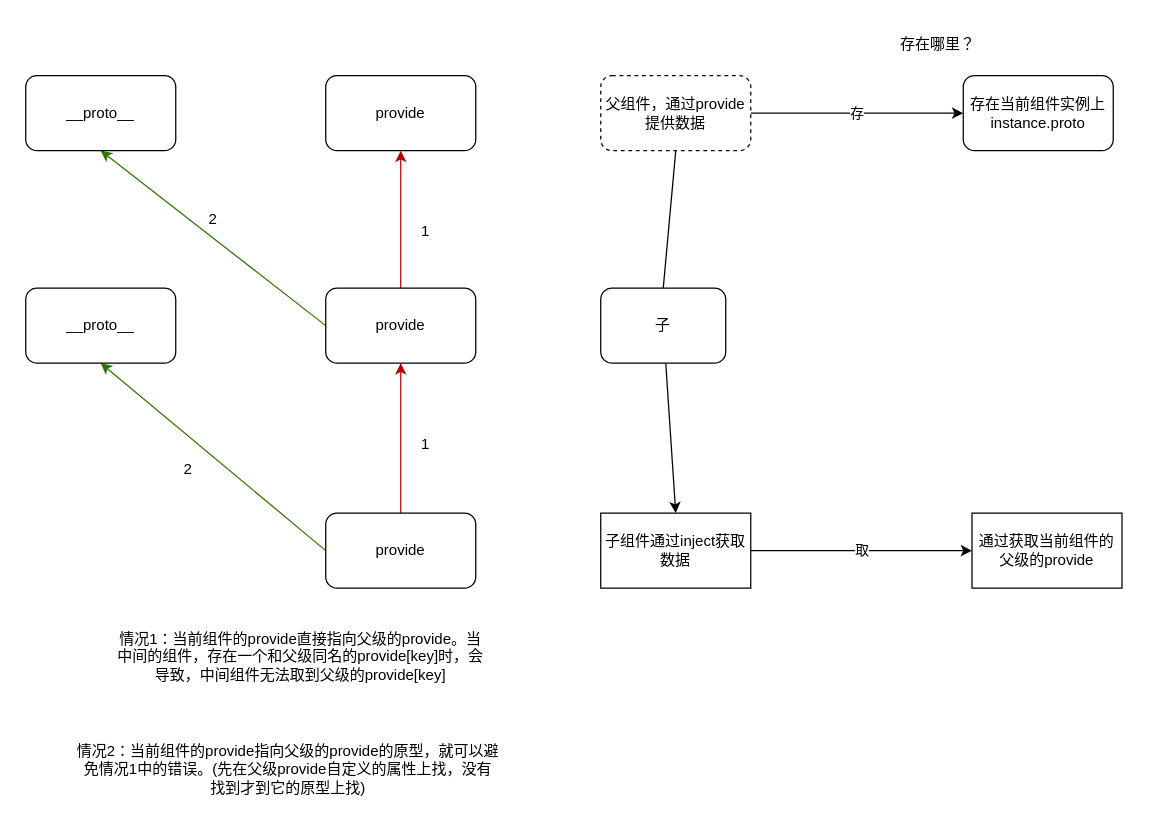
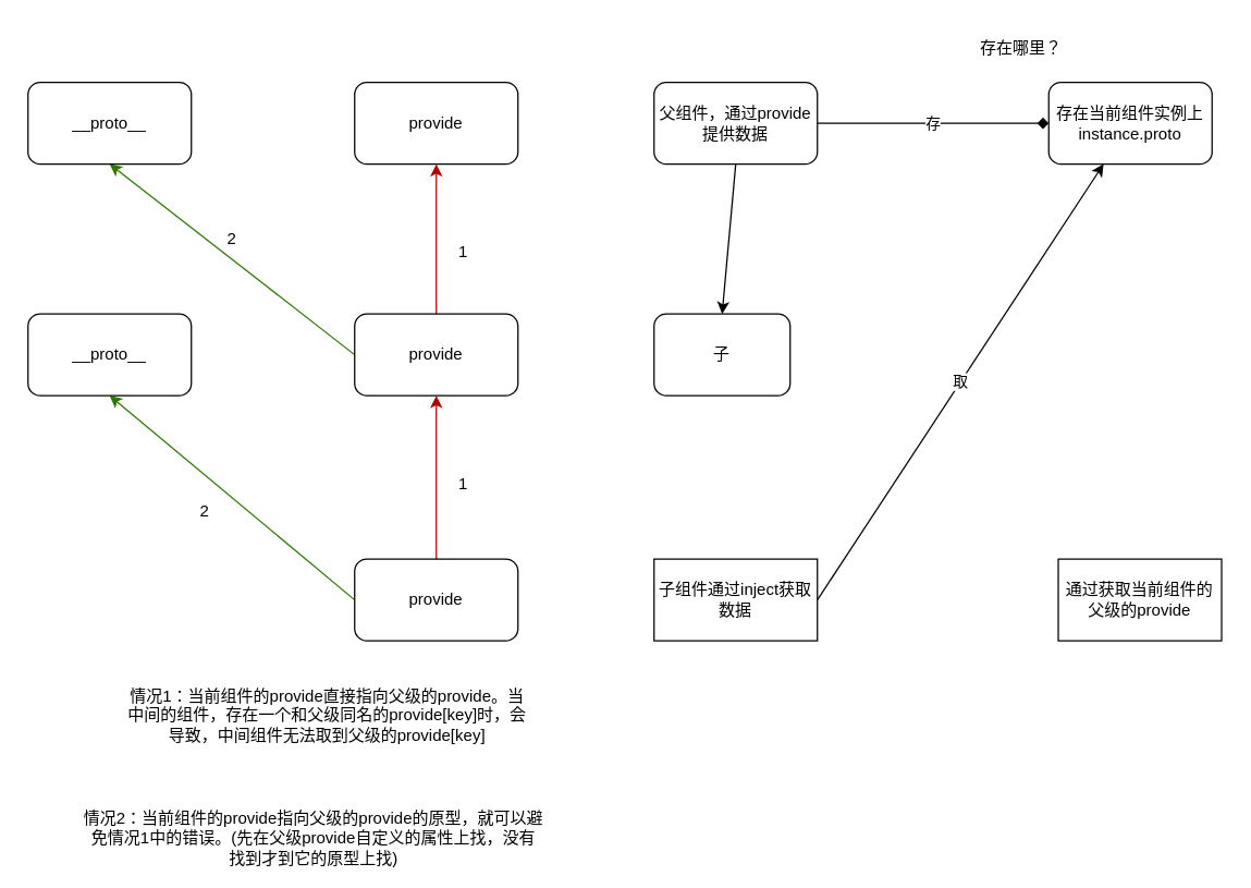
- <mxCell id="4" value="父组件，通过provide提供数据" style="rounded=1;whiteSpace=wrap;html=1;dashed=1;" vertex="1" parent="1"><mxGeometry x="480" y="60" width="120" height="60" as="geometry" /></mxCell>
+ <mxCell id="4" value="父组件，通过provide提供数据" style="rounded=1;whiteSpace=wrap;html=1;" vertex="1" parent="1"><mxGeometry x="480" y="60" width="120" height="60" as="geometry" /></mxCell>
- <mxCell id="2" value="存" style="edgeStyle=none;html=1;entryX=0;entryY=0.5;entryDx=0;entryDy=0;" edge="1" parent="1" source="4" target="9"><mxGeometry relative="1" as="geometry"><mxPoint x="750" y="90" as="targetPoint" /></mxGeometry></mxCell>
+ <mxCell id="2" value="存" style="edgeStyle=none;html=1;entryX=0;entryY=0.5;entryDx=0;entryDy=0;endArrow=diamond;" edge="1" parent="1" source="4" target="9"><mxGeometry relative="1" as="geometry"><mxPoint x="750" y="90" as="targetPoint" /></mxGeometry></mxCell>
- <mxCell id="3" style="edgeStyle=none;html=1;exitX=0.5;exitY=1;exitDx=0;exitDy=0;entryX=0.5;entryY=0;entryDx=0;entryDy=0;endArrow=none;" edge="1" parent="1" source="4" target="6"><mxGeometry relative="1" as="geometry" /></mxCell>
+ <mxCell id="3" style="edgeStyle=none;html=1;exitX=0.5;exitY=1;exitDx=0;exitDy=0;entryX=0.5;entryY=0;entryDx=0;entryDy=0;" edge="1" parent="1" source="4" target="6"><mxGeometry relative="1" as="geometry" /></mxCell>
- <mxCell id="5" style="edgeStyle=none;html=1;entryX=0.5;entryY=0;entryDx=0;entryDy=0;" edge="1" parent="1" source="6" target="8"><mxGeometry relative="1" as="geometry" /></mxCell>
- <mxCell id="7" value="取" style="edgeStyle=none;html=1;exitX=1;exitY=0.5;exitDx=0;exitDy=0;entryX=0;entryY=0.5;entryDx=0;entryDy=0;" edge="1" parent="1" source="8" target="11"><mxGeometry relative="1" as="geometry" /></mxCell>
+ <mxCell id="7" value="取" style="edgeStyle=none;html=1;exitX=1;exitY=0.5;exitDx=0;exitDy=0;" edge="1" parent="1" source="8" target="9"><mxGeometry relative="1" as="geometry" /></mxCell>
